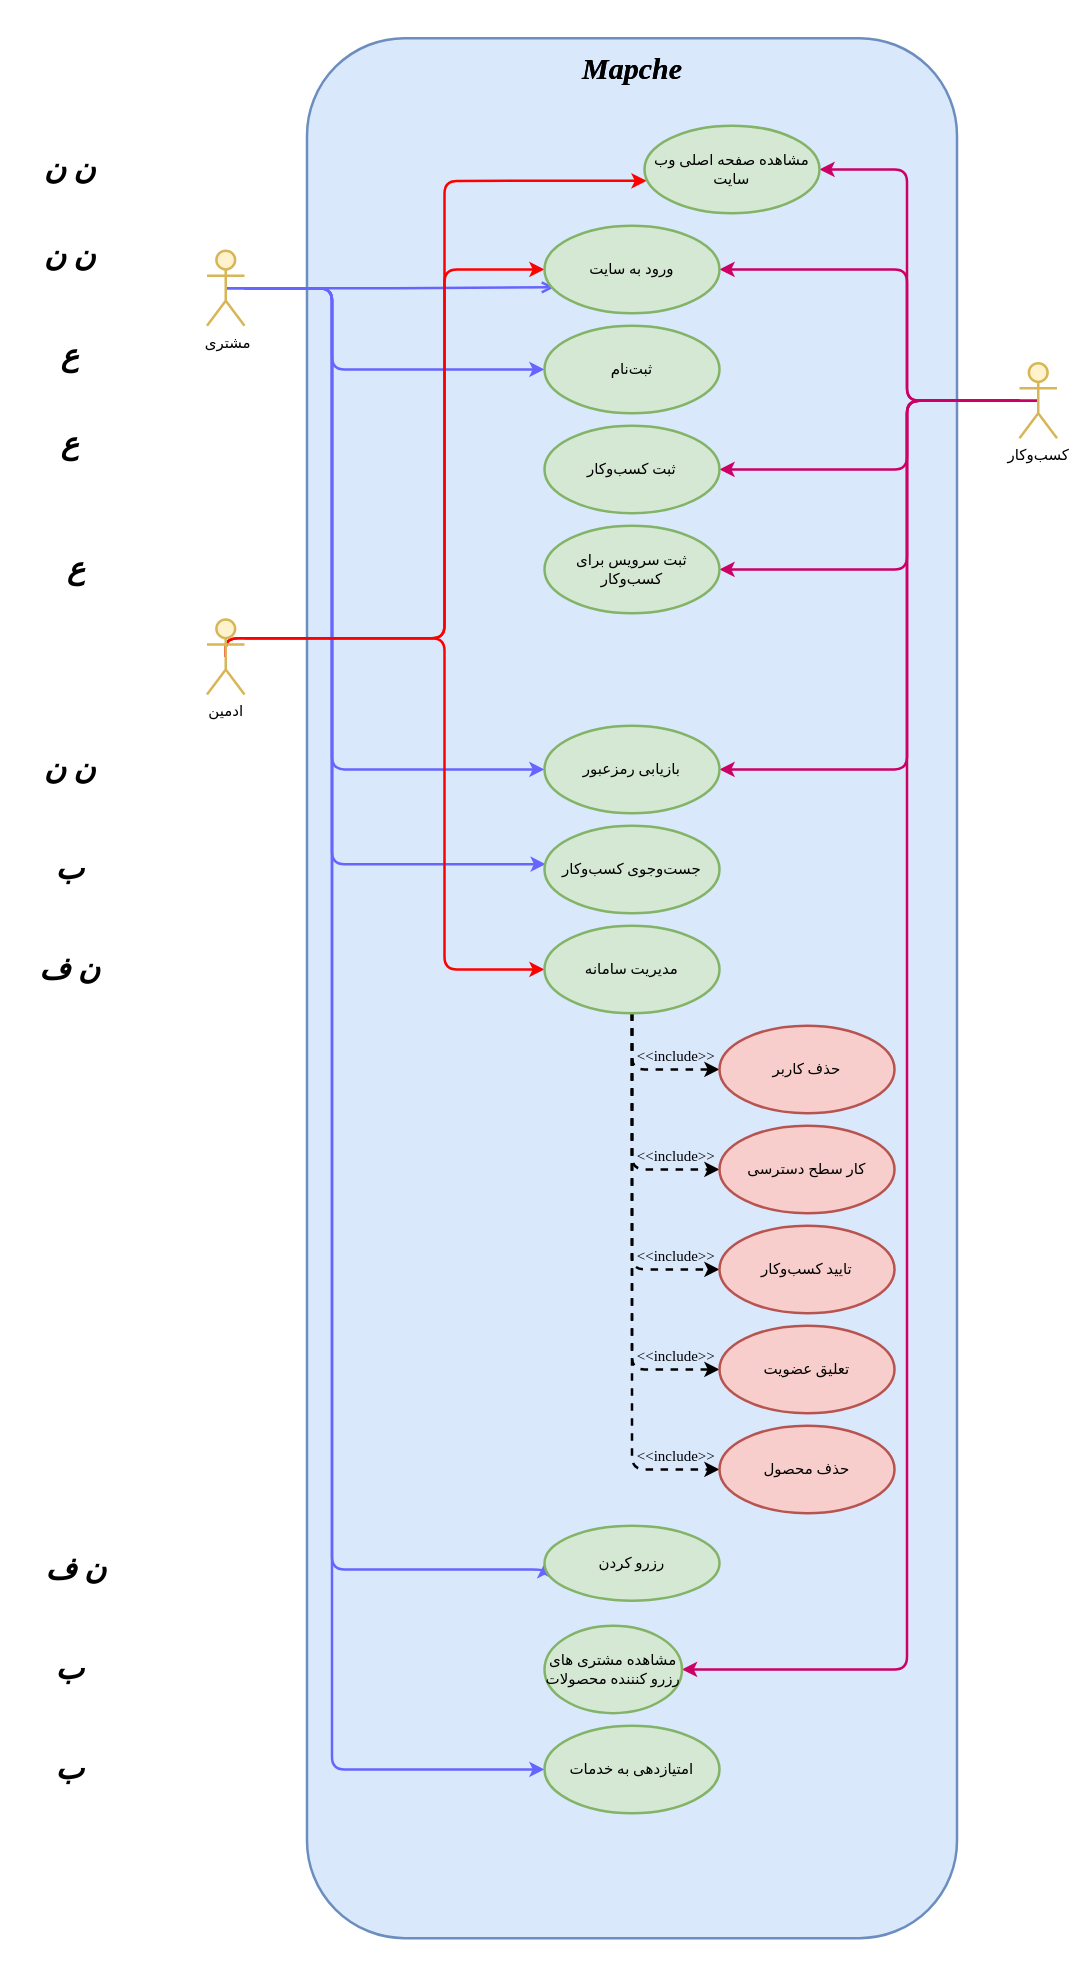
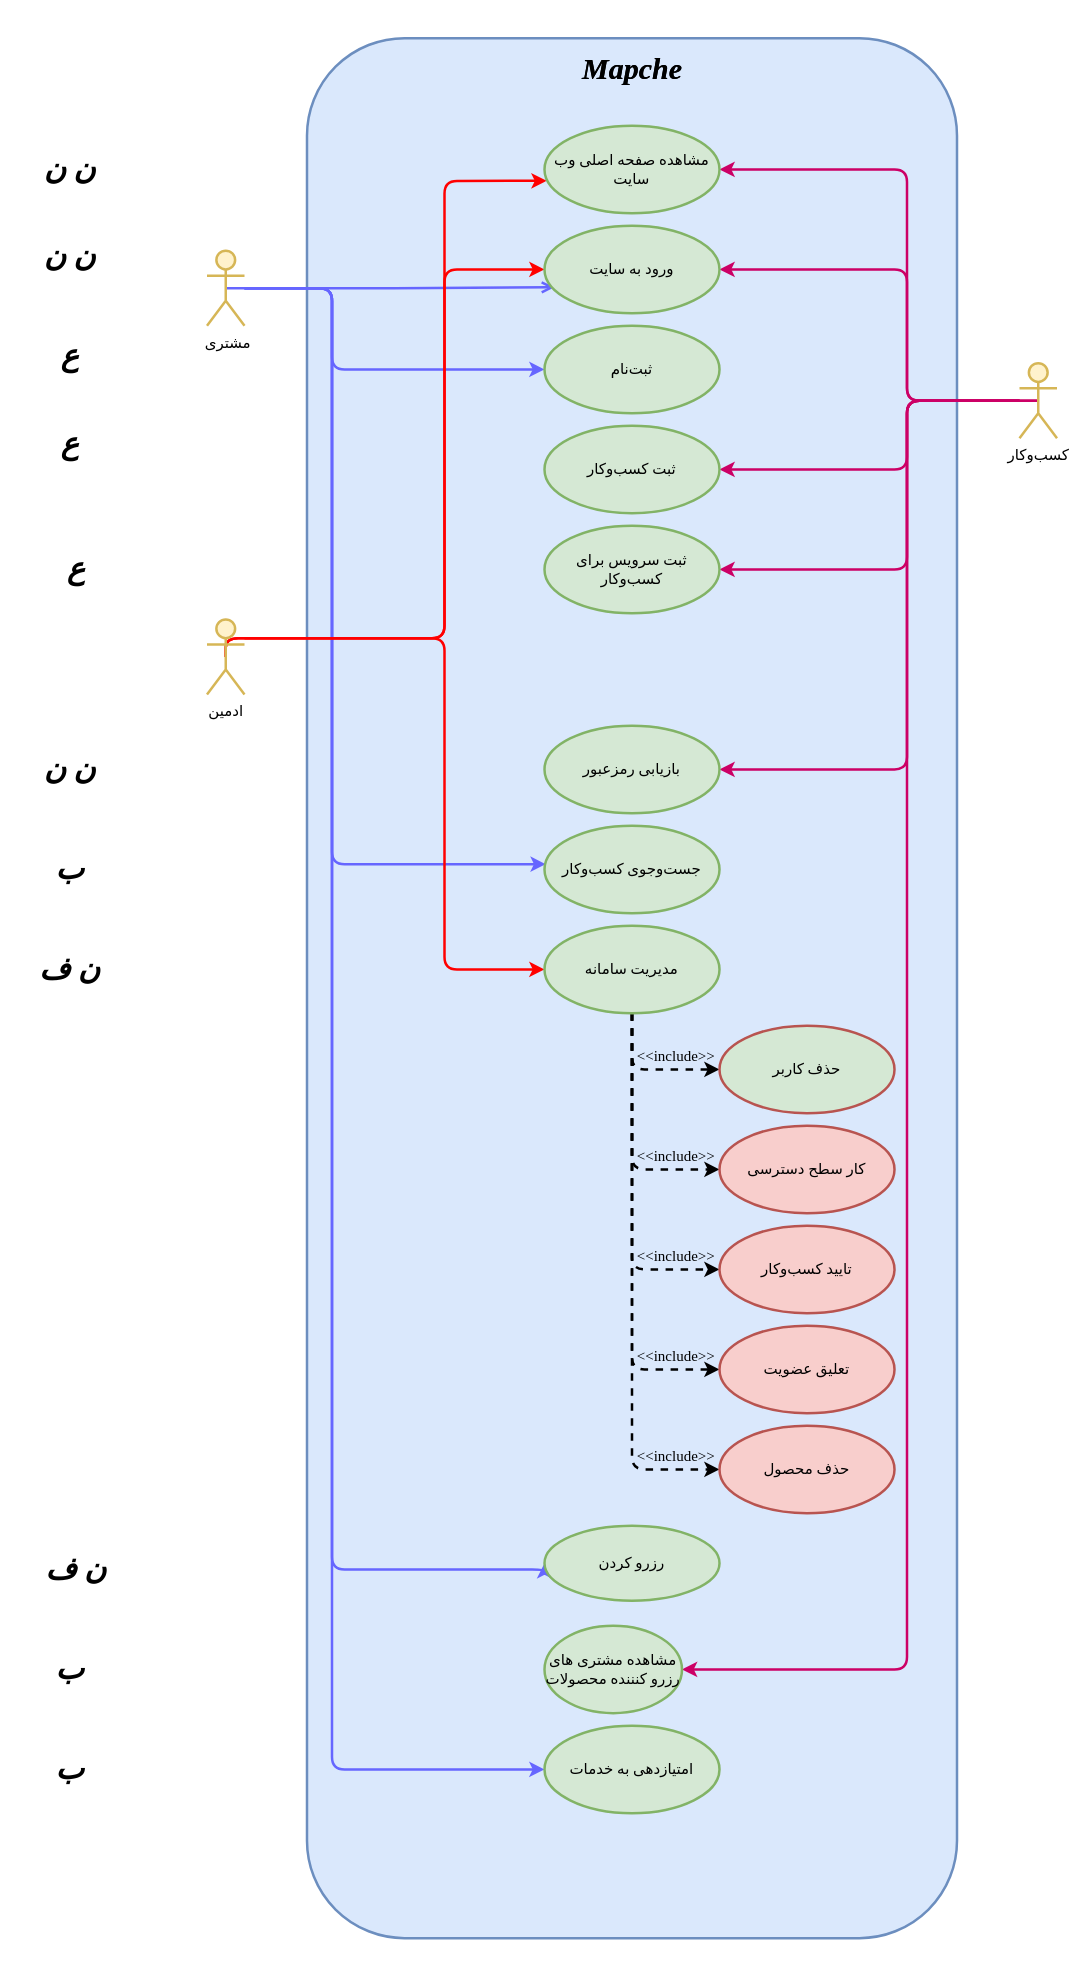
- <mxCell id="21" value="مشاهده صفحه اصلی وب سایت" style="ellipse;whiteSpace=wrap;html=1;fontFamily=vazirmatn;fontSource=https%3A%2F%2Ffonts.googleapis.com%2Fcss%3Ffamily%3Dvazirmatn;strokeWidth=2;rounded=1;fillColor=#d5e8d4;strokeColor=#82b366;" parent="1" vertex="1"><mxGeometry x="515" y="100" width="140" height="70" as="geometry" /></mxCell>
+ <mxCell id="21" value="مشاهده صفحه اصلی وب سایت" style="ellipse;whiteSpace=wrap;html=1;fontFamily=vazirmatn;fontSource=https%3A%2F%2Ffonts.googleapis.com%2Fcss%3Ffamily%3Dvazirmatn;strokeWidth=2;rounded=1;fillColor=#d5e8d4;strokeColor=#82b366;" parent="1" vertex="1"><mxGeometry x="435" y="100" width="140" height="70" as="geometry" /></mxCell>
- <mxCell id="4" style="edgeStyle=orthogonalEdgeStyle;rounded=1;orthogonalLoop=1;jettySize=auto;html=1;exitX=0.5;exitY=0.5;exitDx=0;exitDy=0;exitPerimeter=0;entryX=0;entryY=0.5;entryDx=0;entryDy=0;fontFamily=vazirmatn;fontSource=https%3A%2F%2Ffonts.googleapis.com%2Fcss%3Ffamily%3Dvazirmatn;strokeWidth=2;strokeColor=#6666FF;" parent="1" source="9" target="26" edge="1"><mxGeometry relative="1" as="geometry"><Array as="points"><mxPoint x="265" y="230" /><mxPoint x="265" y="615" /></Array></mxGeometry></mxCell>
- <mxCell id="34" value="حذف کاربر" style="ellipse;whiteSpace=wrap;html=1;fontFamily=vazirmatn;fontSource=https%3A%2F%2Ffonts.googleapis.com%2Fcss%3Ffamily%3Dvazirmatn;strokeWidth=2;rounded=1;fillColor=#f8cecc;strokeColor=#b85450;" parent="1" vertex="1"><mxGeometry x="575" y="820" width="140" height="70" as="geometry" /></mxCell>
+ <mxCell id="34" value="حذف کاربر" style="ellipse;whiteSpace=wrap;html=1;fontFamily=vazirmatn;fontSource=https%3A%2F%2Ffonts.googleapis.com%2Fcss%3Ffamily%3Dvazirmatn;strokeWidth=2;rounded=1;fillColor=#d5e8d4;strokeColor=#b85450;" parent="1" vertex="1"><mxGeometry x="575" y="820" width="140" height="70" as="geometry" /></mxCell>
